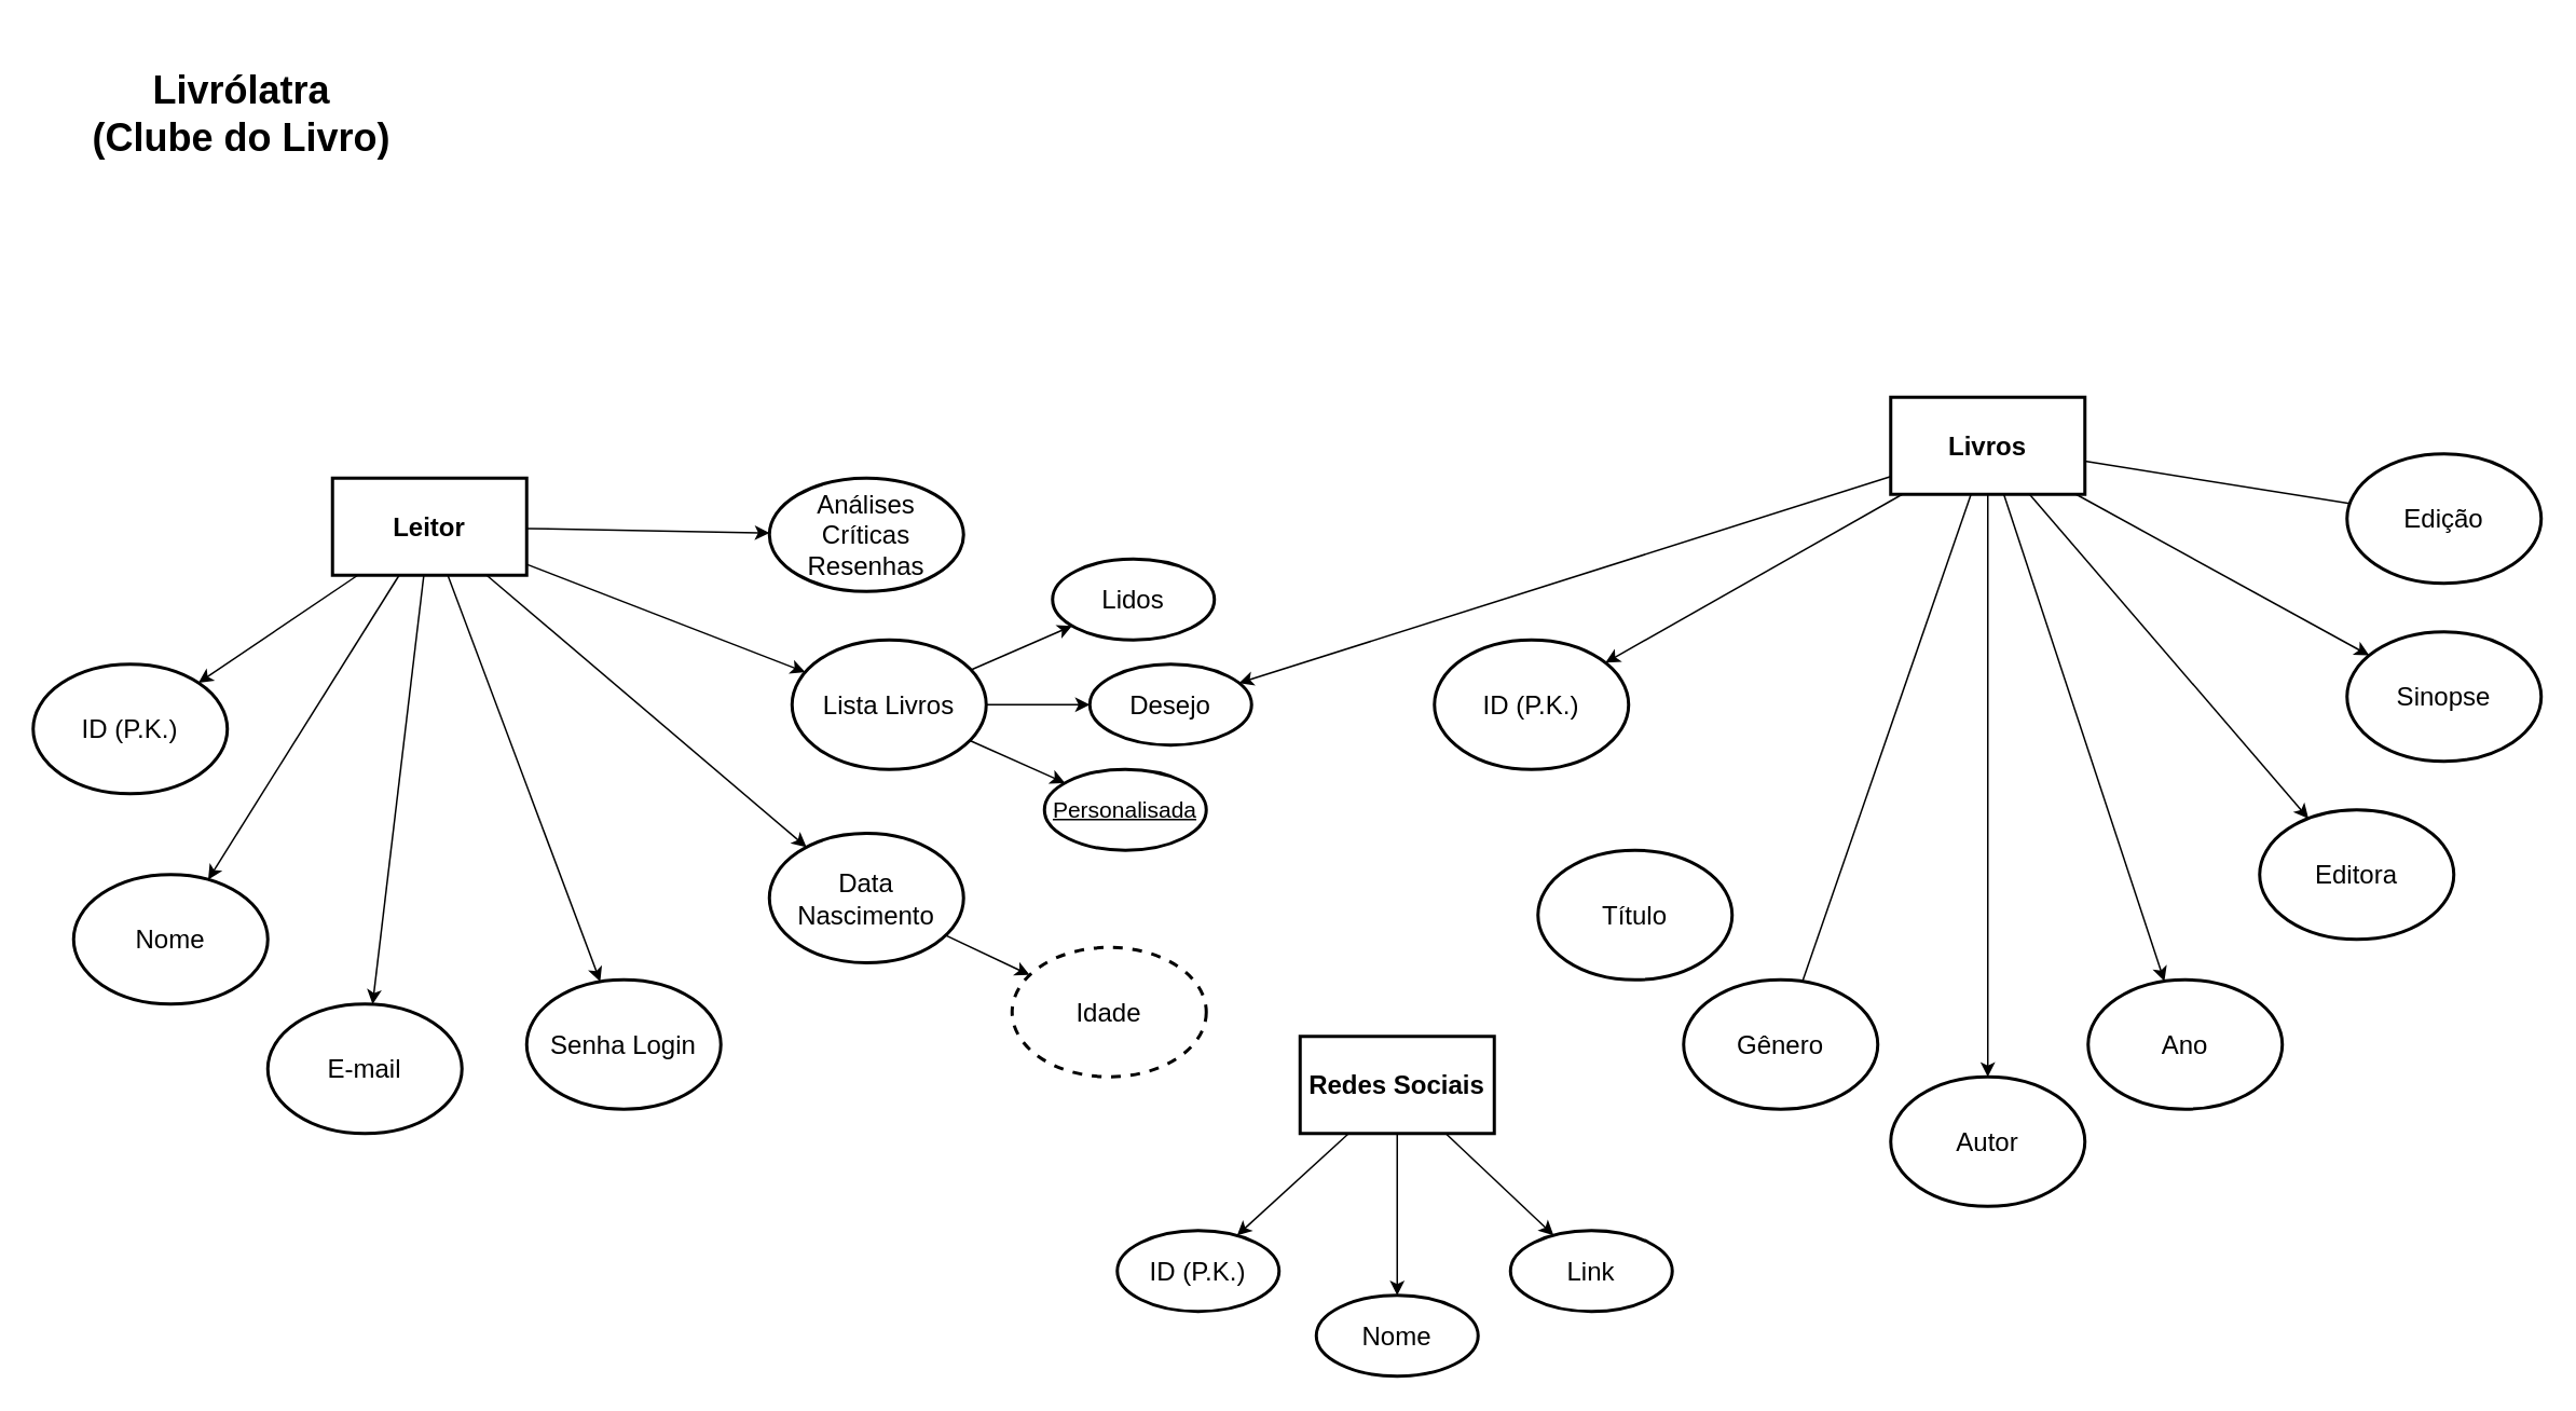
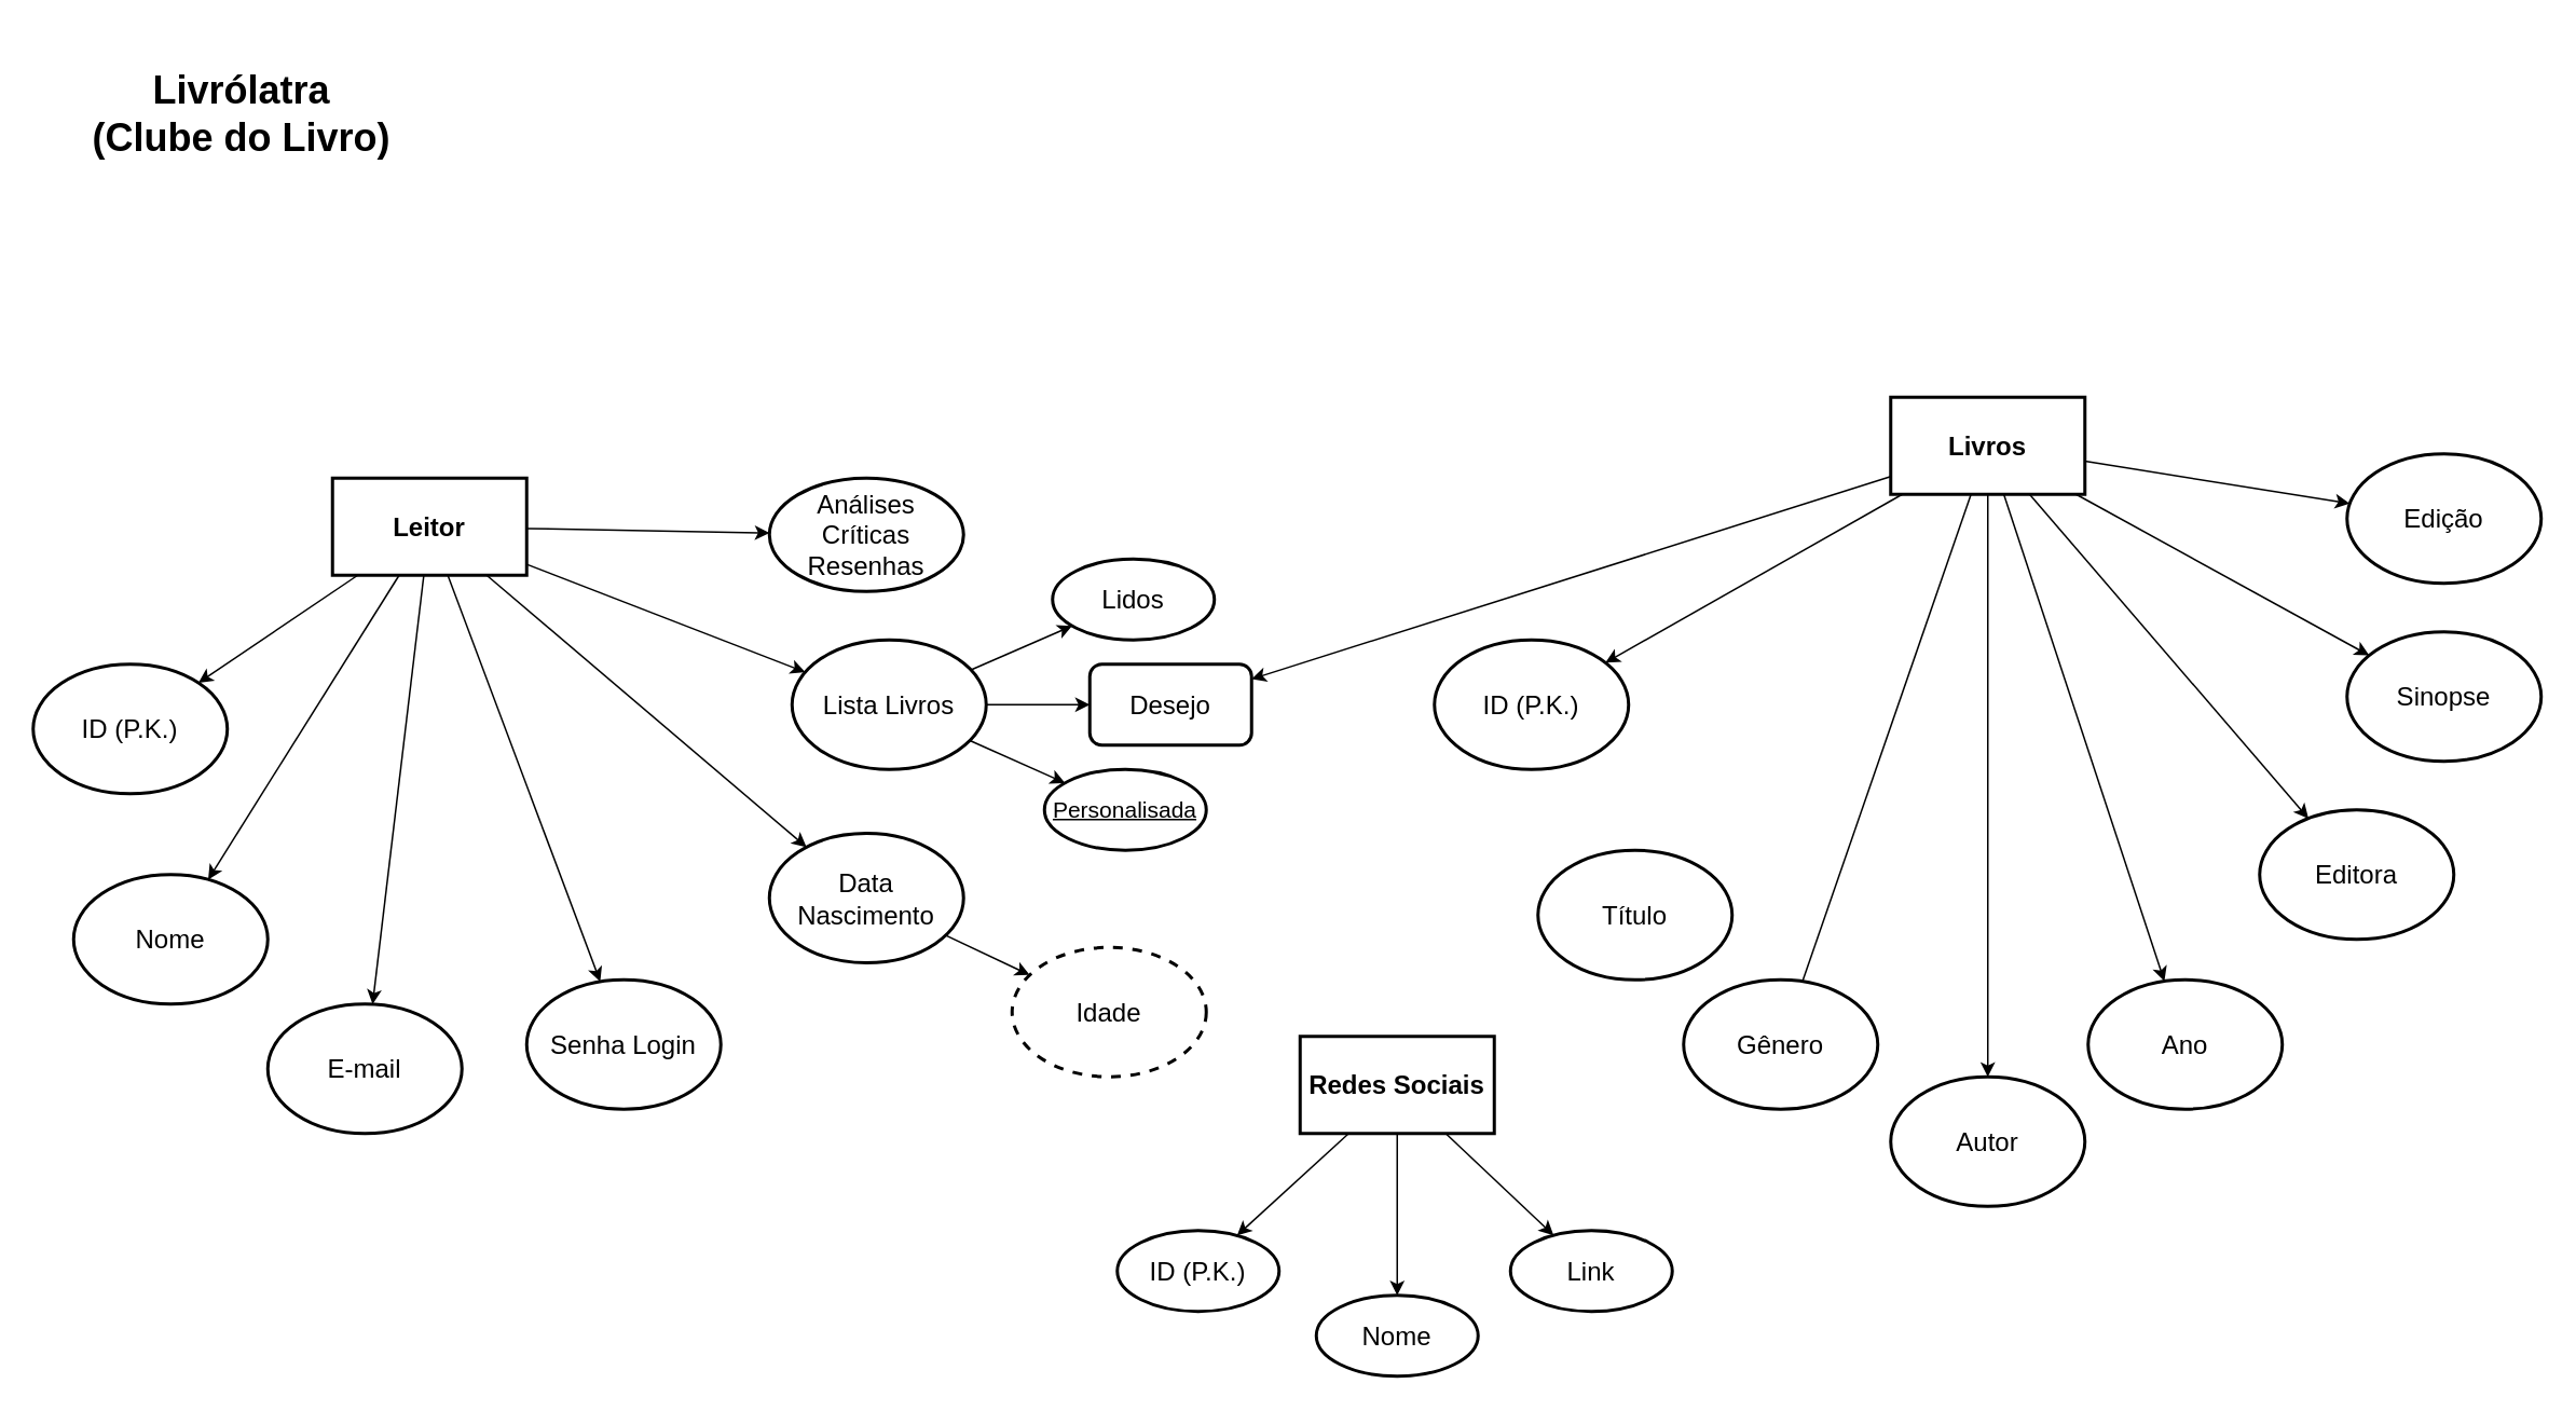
- <mxCell id="34" value="" style="endArrow=none;html=1;rounded=0;" parent="1" source="13" target="23" edge="1"><mxGeometry width="50" height="50" relative="1" as="geometry"><mxPoint x="1245" y="375" as="sourcePoint" /><mxPoint x="1062" y="479" as="targetPoint" /></mxGeometry></mxCell>
+ <mxCell id="34" value="" style="endArrow=classic;html=1;rounded=0;" parent="1" source="13" target="23" edge="1"><mxGeometry width="50" height="50" relative="1" as="geometry"><mxPoint x="1245" y="375" as="sourcePoint" /><mxPoint x="1062" y="479" as="targetPoint" /></mxGeometry></mxCell>
- <mxCell id="25" value="&lt;span style=&quot;font-size: 16px;&quot;&gt;Desejo&lt;br&gt;&lt;/span&gt;" style="ellipse;whiteSpace=wrap;html=1;strokeColor=default;strokeWidth=2;fillColor=none;" parent="1" vertex="1"><mxGeometry x="673" y="410" width="100" height="50" as="geometry" /></mxCell>
+ <mxCell id="25" value="&lt;span style=&quot;font-size: 16px;&quot;&gt;Desejo&lt;br&gt;&lt;/span&gt;" style="whiteSpace=wrap;html=1;strokeColor=default;strokeWidth=2;fillColor=none;rounded=1;" parent="1" vertex="1"><mxGeometry x="673" y="410" width="100" height="50" as="geometry" /></mxCell>
